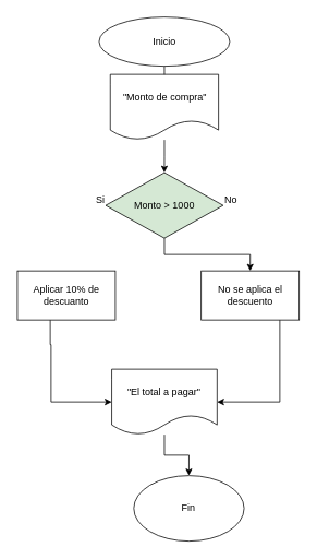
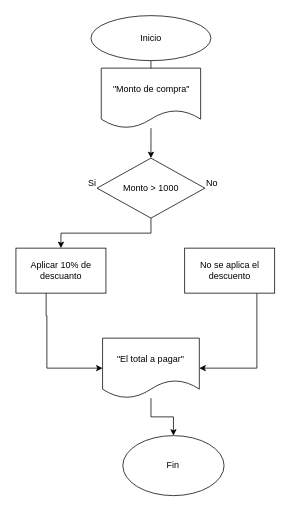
- <mxCell id="8" value="Monto &amp;gt; 1000" style="rhombus;whiteSpace=wrap;html=1;fillColor=#d5e8d4;" vertex="1" parent="1"><mxGeometry x="128.88" y="210" width="143.75" height="80" as="geometry" /></mxCell>
+ <mxCell id="8" value="Monto &amp;gt; 1000" style="rhombus;whiteSpace=wrap;html=1;" vertex="1" parent="1"><mxGeometry x="128.88" y="210" width="143.75" height="80" as="geometry" /></mxCell>
+ <mxCell id="7" style="edgeStyle=orthogonalEdgeStyle;rounded=0;orthogonalLoop=1;jettySize=auto;html=1;entryX=0.5;entryY=0;entryDx=0;entryDy=0;" edge="1" parent="1" source="8" target="10"><mxGeometry relative="1" as="geometry" /></mxCell>
- <mxCell id="6" style="edgeStyle=orthogonalEdgeStyle;rounded=0;orthogonalLoop=1;jettySize=auto;html=1;entryX=0.5;entryY=0;entryDx=0;entryDy=0;" edge="1" parent="1" source="8" target="12"><mxGeometry relative="1" as="geometry" /></mxCell>
